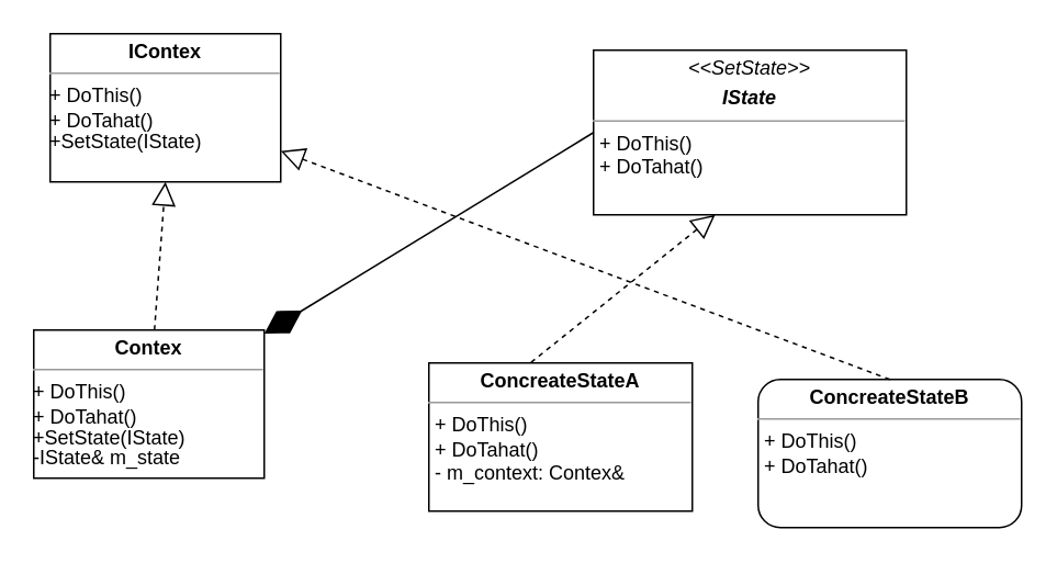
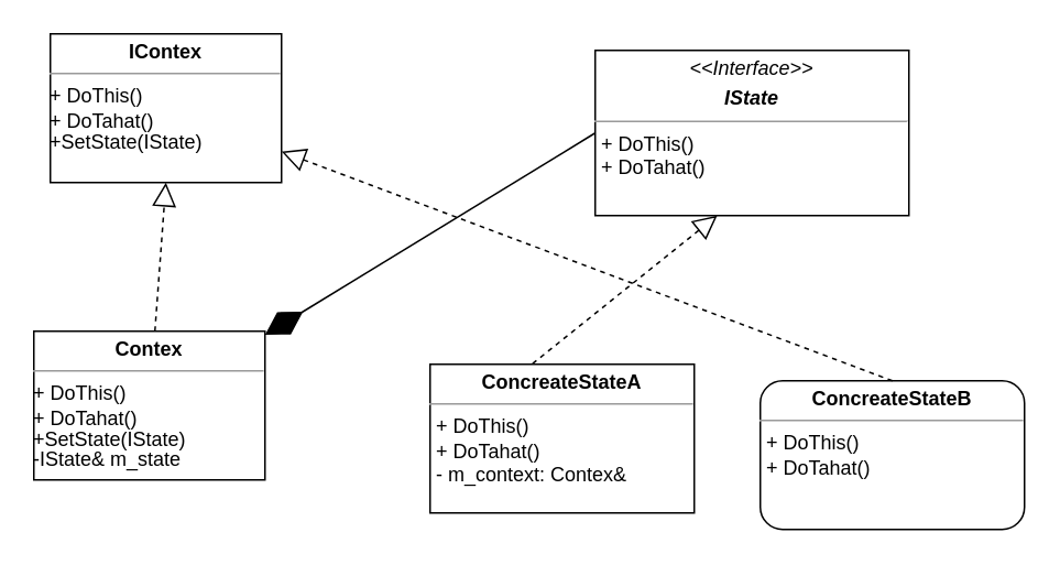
- <mxCell id="2" value="&lt;p style=&quot;margin:0px;margin-top:4px;text-align:center;&quot;&gt;&lt;i&gt;&amp;lt;&amp;lt;SetState&amp;gt;&amp;gt;&lt;/i&gt;&lt;br&gt;&lt;/p&gt;&lt;p style=&quot;margin:0px;margin-top:4px;text-align:center;&quot;&gt;&lt;i&gt;&lt;b&gt;IState&lt;/b&gt;&lt;/i&gt;&lt;/p&gt;&lt;hr size=&quot;1&quot;&gt;&lt;p style=&quot;margin:0px;margin-left:4px;&quot;&gt;+ DoThis()&lt;br&gt;+ DoTahat()&lt;/p&gt;" style="verticalAlign=top;align=left;overflow=fill;fontSize=12;fontFamily=Helvetica;html=1;whiteSpace=wrap;" parent="1" vertex="1"><mxGeometry x="360" y="30" width="190" height="100" as="geometry" /></mxCell>
+ <mxCell id="2" value="&lt;p style=&quot;margin:0px;margin-top:4px;text-align:center;&quot;&gt;&lt;i&gt;&amp;lt;&amp;lt;Interface&amp;gt;&amp;gt;&lt;/i&gt;&lt;br&gt;&lt;/p&gt;&lt;p style=&quot;margin:0px;margin-top:4px;text-align:center;&quot;&gt;&lt;i&gt;&lt;b&gt;IState&lt;/b&gt;&lt;/i&gt;&lt;/p&gt;&lt;hr size=&quot;1&quot;&gt;&lt;p style=&quot;margin:0px;margin-left:4px;&quot;&gt;+ DoThis()&lt;br&gt;+ DoTahat()&lt;/p&gt;" style="verticalAlign=top;align=left;overflow=fill;fontSize=12;fontFamily=Helvetica;html=1;whiteSpace=wrap;" parent="1" vertex="1"><mxGeometry x="360" y="30" width="190" height="100" as="geometry" /></mxCell>
